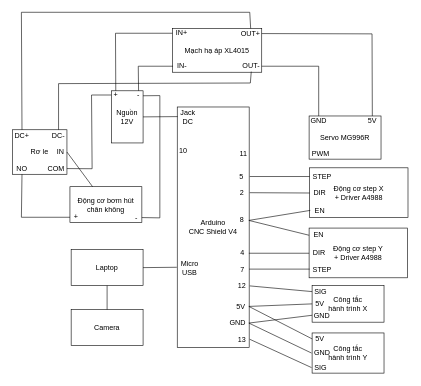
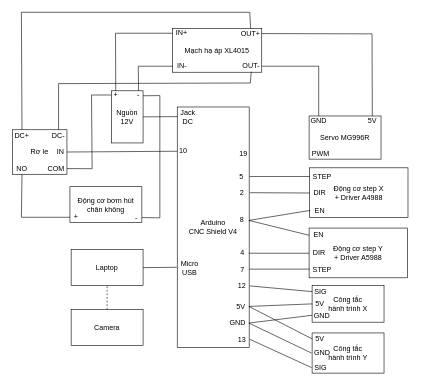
- <mxCell id="27" value="11" style="text;html=1;strokeColor=none;fillColor=none;align=center;verticalAlign=middle;whiteSpace=wrap;rounded=0;" vertex="1" parent="1"><mxGeometry x="396" y="243" width="19" height="25" as="geometry" /></mxCell>
+ <mxCell id="27" value="19" style="text;html=1;strokeColor=none;fillColor=none;align=center;verticalAlign=middle;whiteSpace=wrap;rounded=0;" vertex="1" parent="1"><mxGeometry x="396" y="243" width="19" height="25" as="geometry" /></mxCell>
- <mxCell id="79" value="" style="endArrow=none;html=1;rounded=0;exitX=1;exitY=0.5;exitDx=0;exitDy=0;" edge="1" parent="1" source="77" target="58"><mxGeometry width="50" height="50" relative="1" as="geometry"><mxPoint x="247" y="256" as="sourcePoint" /><mxPoint x="297" y="206" as="targetPoint" /></mxGeometry></mxCell>
+ <mxCell id="79" value="" style="endArrow=none;html=1;rounded=0;exitX=1;exitY=0.5;exitDx=0;exitDy=0;entryX=0;entryY=0.5;entryDx=0;entryDy=0;" edge="1" parent="1" source="77" target="78"><mxGeometry width="50" height="50" relative="1" as="geometry"><mxPoint x="247" y="256" as="sourcePoint" /><mxPoint x="297" y="206" as="targetPoint" /></mxGeometry></mxCell>
- <mxCell id="39" value="Động cơ step Y&lt;br&gt;+ Driver A4988" style="rounded=0;whiteSpace=wrap;html=1;" vertex="1" parent="1"><mxGeometry x="515" y="380" width="164" height="83" as="geometry" /></mxCell>
+ <mxCell id="39" value="Động cơ step Y&lt;br&gt;+ Driver A5988" style="rounded=0;whiteSpace=wrap;html=1;" vertex="1" parent="1"><mxGeometry x="515" y="380" width="164" height="83" as="geometry" /></mxCell>
- <mxCell id="9" value="" style="endArrow=none;html=1;rounded=0;entryX=0.5;entryY=1;entryDx=0;entryDy=0;" edge="1" parent="1" source="8" target="4"><mxGeometry width="50" height="50" relative="1" as="geometry"><mxPoint x="326" y="426.5" as="sourcePoint" /><mxPoint x="376" y="376.5" as="targetPoint" /></mxGeometry></mxCell>
+ <mxCell id="9" value="" style="endArrow=none;html=1;rounded=0;entryX=0.5;entryY=1;entryDx=0;entryDy=0;dashed=1;" edge="1" parent="1" source="8" target="4"><mxGeometry width="50" height="50" relative="1" as="geometry"><mxPoint x="326" y="426.5" as="sourcePoint" /><mxPoint x="376" y="376.5" as="targetPoint" /></mxGeometry></mxCell>
